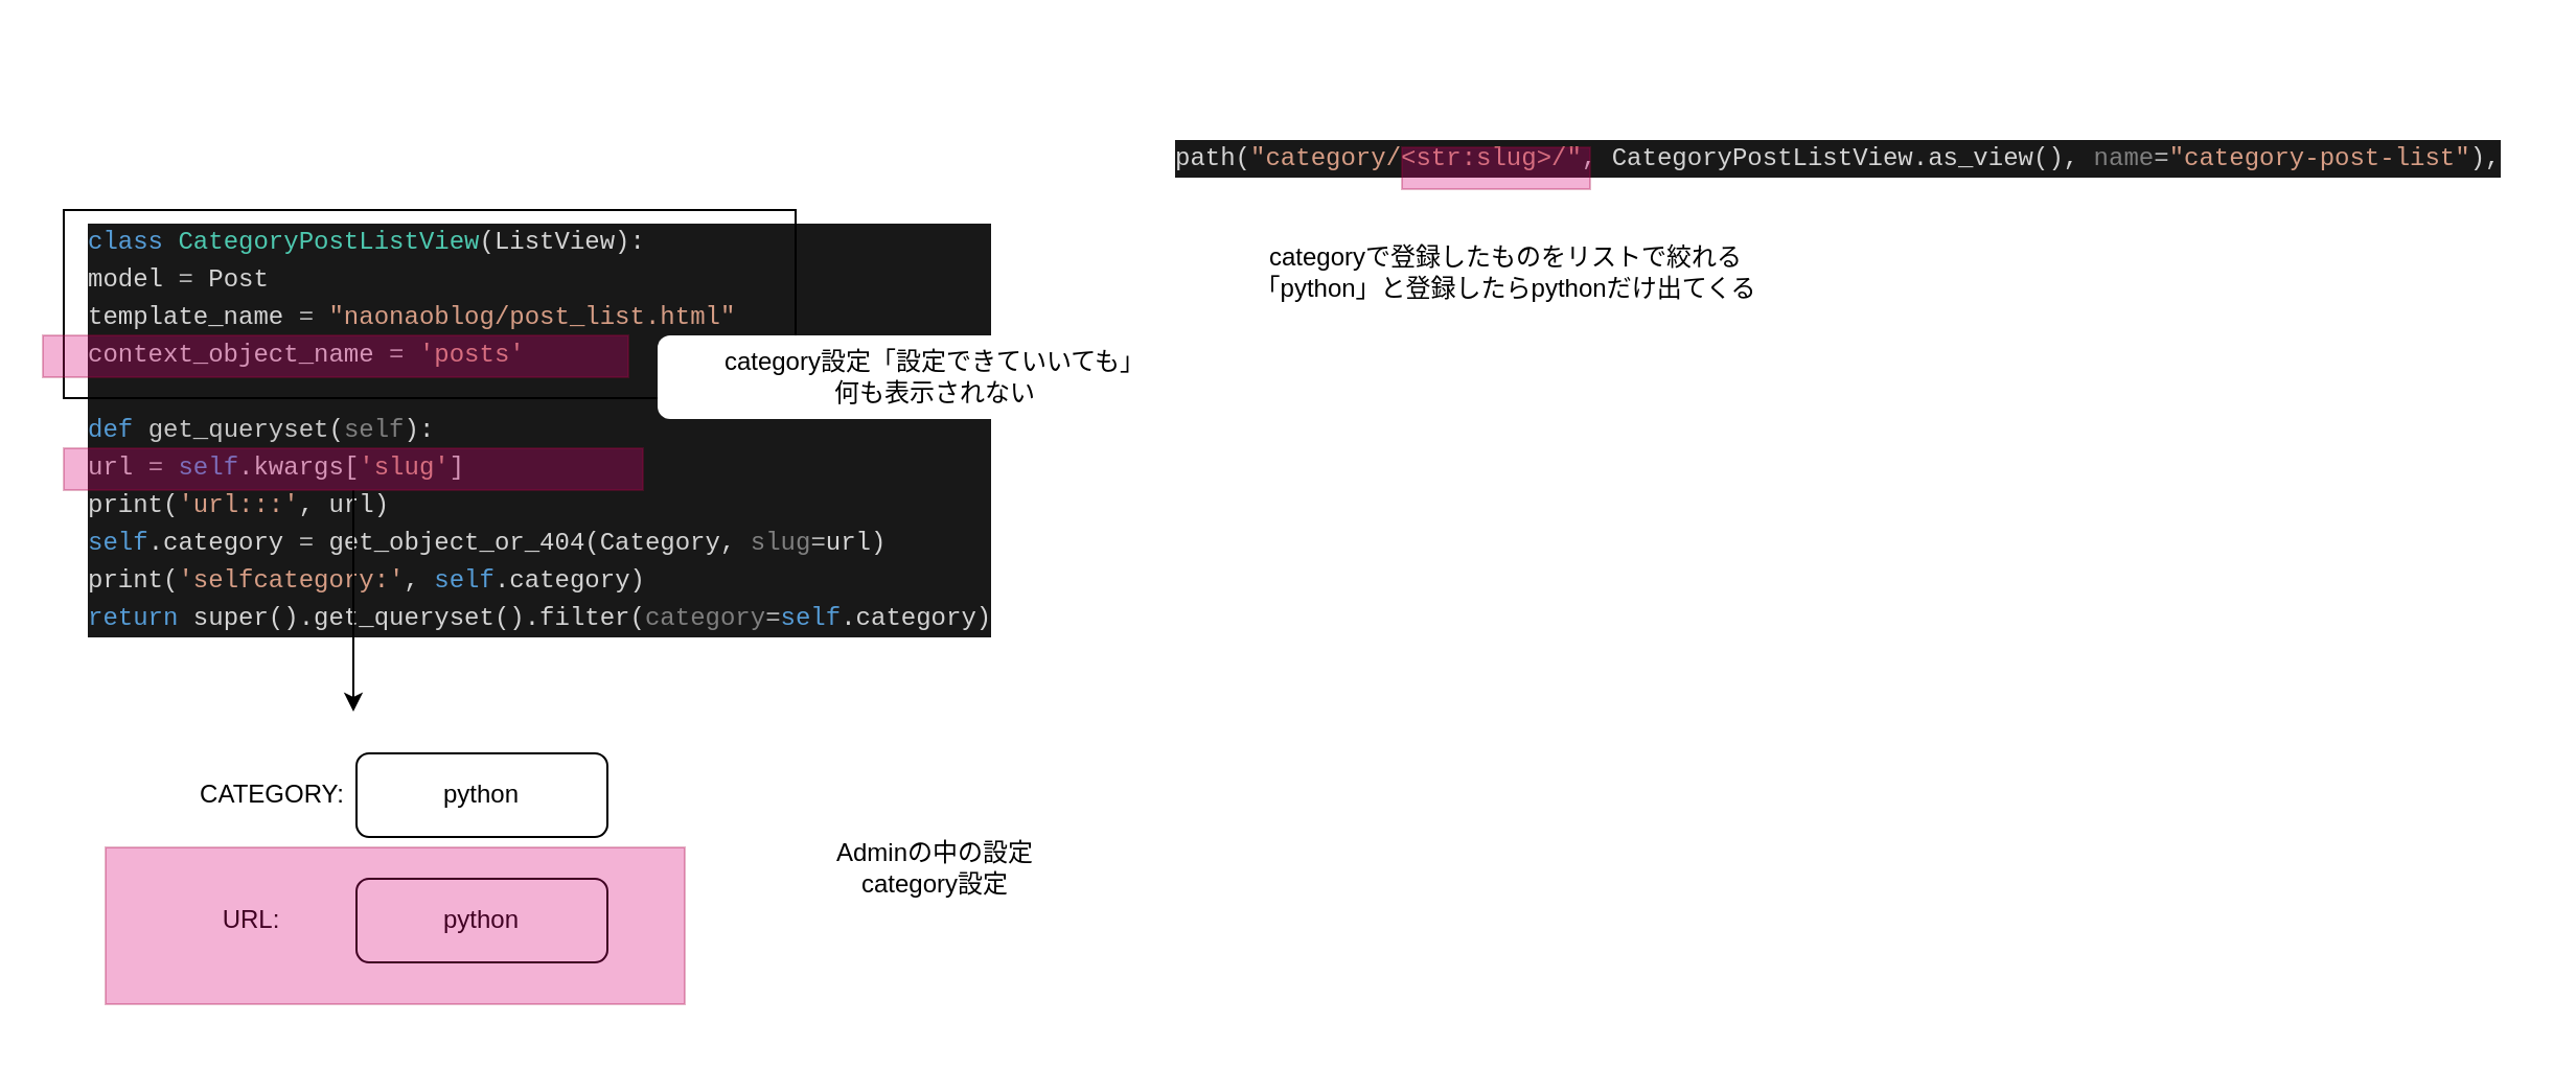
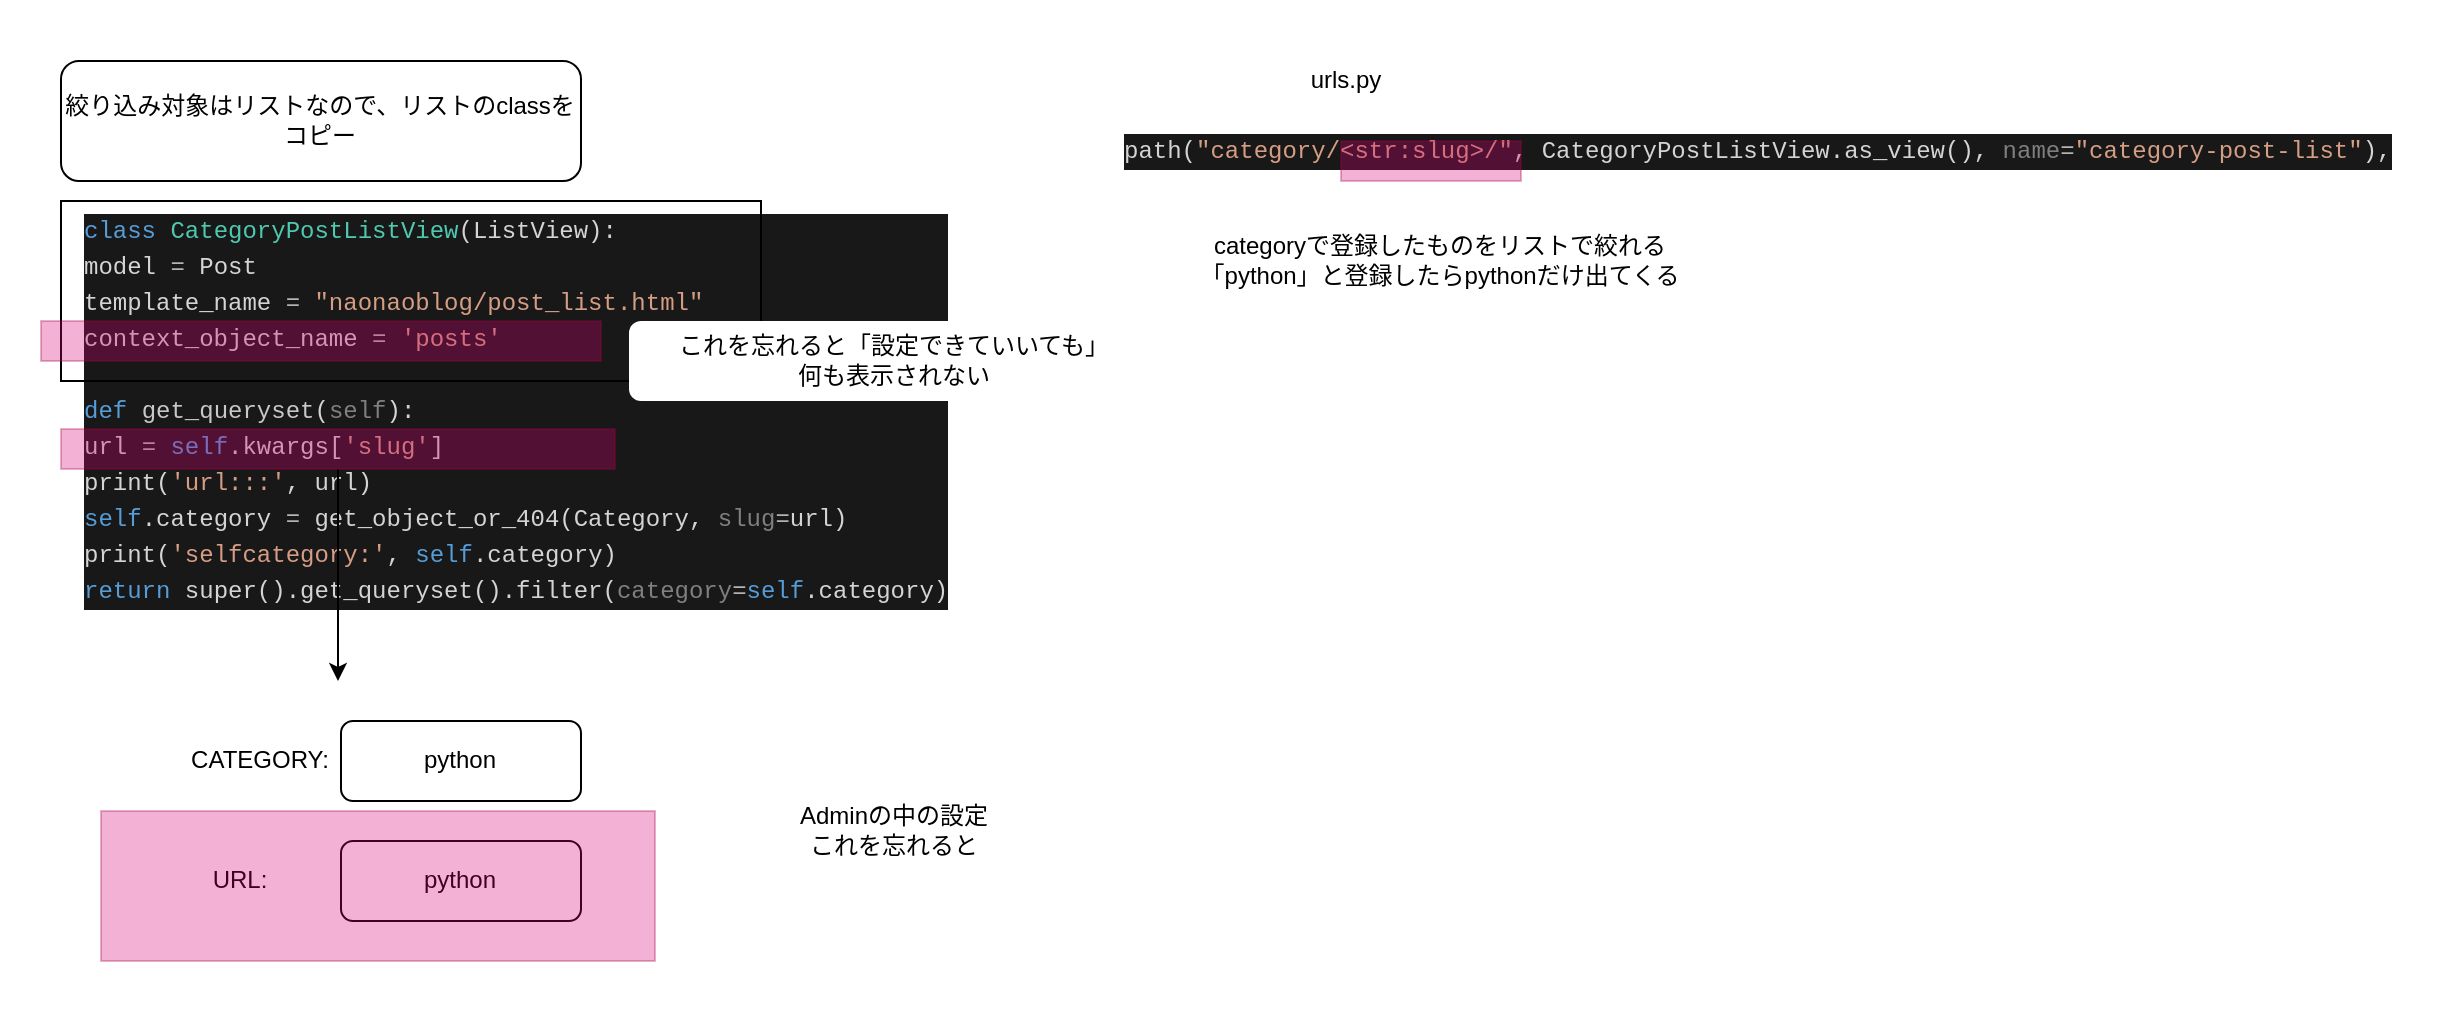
+ <mxCell id="18" value="urls.py" style="rounded=1;whiteSpace=wrap;html=1;fillColor=default;strokeColor=none;" vertex="1" parent="1"><mxGeometry x="540" width="266" height="40" as="geometry" y="20" /></mxCell>
+ <mxCell id="4" value="絞り込み対象はリストなので、リストのclassをコピー" style="rounded=1;whiteSpace=wrap;html=1;fillColor=none;" parent="1" vertex="1"><mxGeometry x="30" y="30" width="260" height="60" as="geometry" /></mxCell>
- <mxCell id="6" value="category設定「設定できていいても」&lt;br&gt;何も表示されない" style="rounded=1;whiteSpace=wrap;html=1;fillColor=default;strokeColor=none;" parent="1" vertex="1"><mxGeometry x="314" y="160" width="266" height="40" as="geometry" /></mxCell>
+ <mxCell id="6" value="これを忘れると「設定できていいても」&lt;br&gt;何も表示されない" style="rounded=1;whiteSpace=wrap;html=1;fillColor=default;strokeColor=none;" parent="1" vertex="1"><mxGeometry x="314" y="160" width="266" height="40" as="geometry" /></mxCell>
- <mxCell id="14" value="Adminの中の設定&lt;br&gt;category設定" style="rounded=1;whiteSpace=wrap;html=1;fillColor=default;strokeColor=none;" parent="1" vertex="1"><mxGeometry x="314" y="395" width="266" height="40" as="geometry" /></mxCell>
+ <mxCell id="14" value="Adminの中の設定&lt;br&gt;これを忘れると" style="rounded=1;whiteSpace=wrap;html=1;fillColor=default;strokeColor=none;" parent="1" vertex="1"><mxGeometry x="314" y="395" width="266" height="40" as="geometry" /></mxCell>
